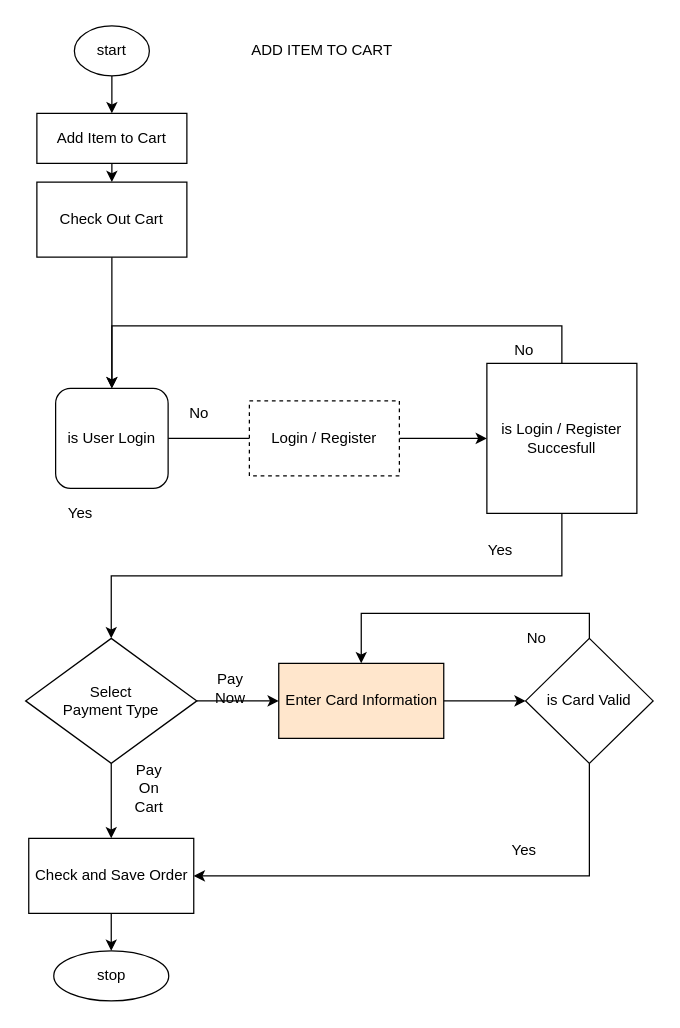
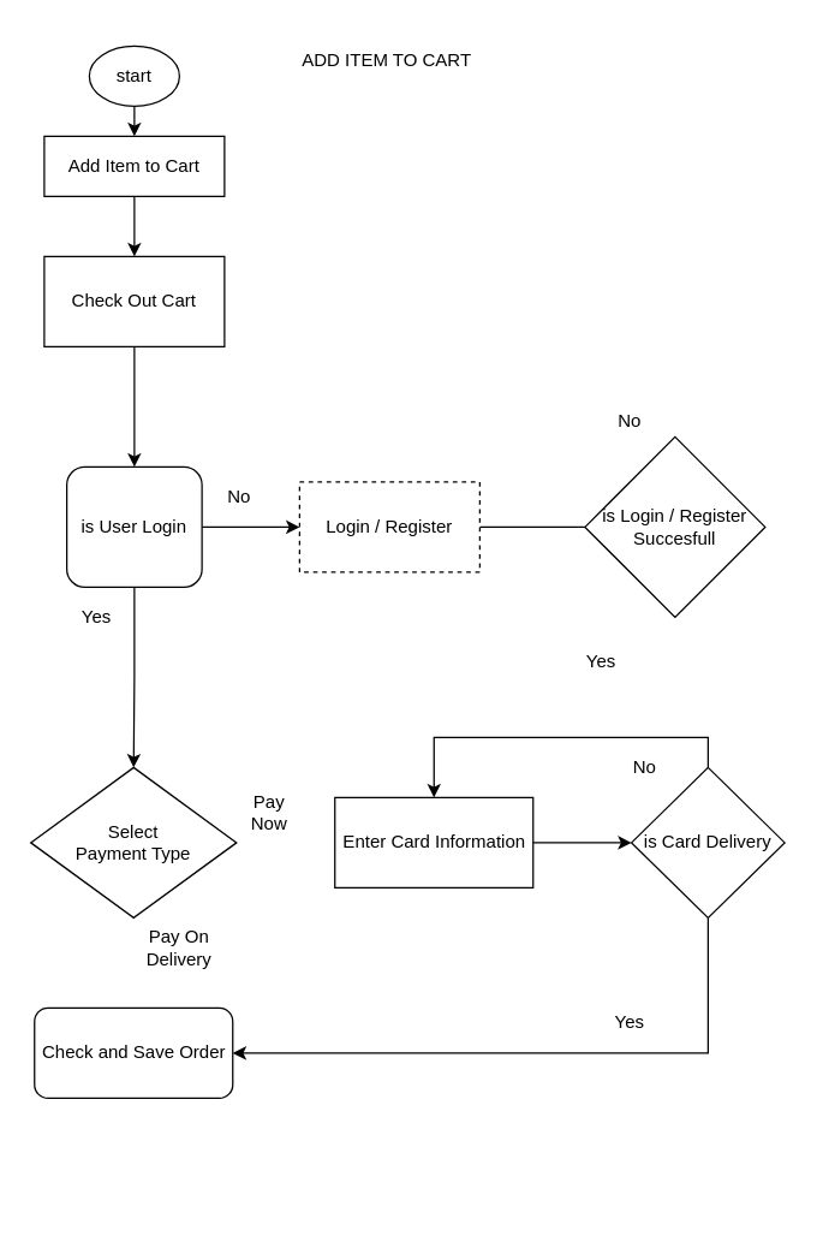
- <mxCell id="3" value="start" style="ellipse;whiteSpace=wrap;html=1;" vertex="1" parent="1"><mxGeometry x="59" y="20" width="60" height="40" as="geometry" /></mxCell>
+ <mxCell id="3" value="start" style="ellipse;whiteSpace=wrap;html=1;" vertex="1" parent="1"><mxGeometry x="59" y="30" width="60" height="40" as="geometry" /></mxCell>
- <mxCell id="7" value="Check Out Cart" style="rounded=0;whiteSpace=wrap;html=1;" vertex="1" parent="1"><mxGeometry x="29" y="145" width="120" height="60" as="geometry" /></mxCell>
+ <mxCell id="7" value="Check Out Cart" style="rounded=0;whiteSpace=wrap;html=1;" vertex="1" parent="1"><mxGeometry x="29" y="170" width="120" height="60" as="geometry" /></mxCell>
- <mxCell id="24" style="edgeStyle=orthogonalEdgeStyle;rounded=0;orthogonalLoop=1;jettySize=auto;html=1;exitX=0.5;exitY=0;exitDx=0;exitDy=0;entryX=0.5;entryY=0;entryDx=0;entryDy=0;" edge="1" parent="1" source="25" target="10"><mxGeometry relative="1" as="geometry"><mxPoint x="209" y="240" as="targetPoint" /><Array as="points"><mxPoint x="449" y="260" /><mxPoint x="89" y="260" /></Array></mxGeometry></mxCell>
- <mxCell id="9" style="edgeStyle=orthogonalEdgeStyle;rounded=0;orthogonalLoop=1;jettySize=auto;html=1;exitX=1;exitY=0.5;exitDx=0;exitDy=0;entryX=0;entryY=0.5;entryDx=0;entryDy=0;endArrow=none;" edge="1" parent="1" source="10" target="12"><mxGeometry relative="1" as="geometry" /></mxCell>
+ <mxCell id="9" style="edgeStyle=orthogonalEdgeStyle;rounded=0;orthogonalLoop=1;jettySize=auto;html=1;exitX=1;exitY=0.5;exitDx=0;exitDy=0;entryX=0;entryY=0.5;entryDx=0;entryDy=0;" edge="1" parent="1" source="10" target="12"><mxGeometry relative="1" as="geometry" /></mxCell>
- <mxCell id="11" style="edgeStyle=orthogonalEdgeStyle;rounded=0;orthogonalLoop=1;jettySize=auto;html=1;exitX=1;exitY=0.5;exitDx=0;exitDy=0;entryX=0;entryY=0.5;entryDx=0;entryDy=0;" edge="1" parent="1" source="12" target="25"><mxGeometry relative="1" as="geometry" /></mxCell>
+ <mxCell id="11" style="edgeStyle=orthogonalEdgeStyle;rounded=0;orthogonalLoop=1;jettySize=auto;html=1;exitX=1;exitY=0.5;exitDx=0;exitDy=0;entryX=0;entryY=0.5;entryDx=0;entryDy=0;endArrow=none;" edge="1" parent="1" source="12" target="25"><mxGeometry relative="1" as="geometry" /></mxCell>
- <mxCell id="25" value="is Login / Register Succesfull" style="whiteSpace=wrap;html=1;rounded=0;" vertex="1" parent="1"><mxGeometry x="389" y="290" width="120" height="120" as="geometry" /></mxCell>
+ <mxCell id="25" value="is Login / Register Succesfull" style="rhombus;whiteSpace=wrap;html=1;" vertex="1" parent="1"><mxGeometry x="389" y="290" width="120" height="120" as="geometry" /></mxCell>
+ <mxCell id="8" style="edgeStyle=orthogonalEdgeStyle;rounded=0;orthogonalLoop=1;jettySize=auto;html=1;exitX=0.5;exitY=1;exitDx=0;exitDy=0;entryX=0.5;entryY=0;entryDx=0;entryDy=0;" edge="1" parent="1" source="10" target="15"><mxGeometry relative="1" as="geometry" /></mxCell>
- <mxCell id="23" style="edgeStyle=orthogonalEdgeStyle;rounded=0;orthogonalLoop=1;jettySize=auto;html=1;exitX=0.5;exitY=1;exitDx=0;exitDy=0;entryX=0.5;entryY=0;entryDx=0;entryDy=0;" edge="1" parent="1" source="25" target="15"><mxGeometry relative="1" as="geometry" /></mxCell>
- <mxCell id="33" value="Pay Now" style="text;html=1;strokeColor=none;fillColor=none;align=center;verticalAlign=middle;whiteSpace=wrap;rounded=0;" vertex="1" parent="1"><mxGeometry x="164" y="540" width="40" height="20" as="geometry" /></mxCell>
+ <mxCell id="33" value="Pay Now" style="text;html=1;strokeColor=none;fillColor=none;align=center;verticalAlign=middle;whiteSpace=wrap;rounded=0;" vertex="1" parent="1"><mxGeometry x="159" y="530" width="40" height="20" as="geometry" /></mxCell>
- <mxCell id="13" style="edgeStyle=orthogonalEdgeStyle;rounded=0;orthogonalLoop=1;jettySize=auto;html=1;exitX=1;exitY=0.5;exitDx=0;exitDy=0;entryX=0;entryY=0.5;entryDx=0;entryDy=0;" edge="1" parent="1" source="15" target="17"><mxGeometry relative="1" as="geometry" /></mxCell>
- <mxCell id="17" value="Enter Card Information" style="rounded=0;whiteSpace=wrap;html=1;fillColor=#ffe6cc;" vertex="1" parent="1"><mxGeometry x="222.5" y="530" width="132" height="60" as="geometry" /></mxCell>
+ <mxCell id="17" value="Enter Card Information" style="rounded=0;whiteSpace=wrap;html=1;" vertex="1" parent="1"><mxGeometry x="222.5" y="530" width="132" height="60" as="geometry" /></mxCell>
- <mxCell id="20" value="is Card Valid" style="rhombus;whiteSpace=wrap;html=1;" vertex="1" parent="1"><mxGeometry x="420" y="510" width="102" height="100" as="geometry" /></mxCell>
+ <mxCell id="20" value="is Card Delivery" style="rhombus;whiteSpace=wrap;html=1;" vertex="1" parent="1"><mxGeometry x="420" y="510" width="102" height="100" as="geometry" /></mxCell>
- <mxCell id="34" value="Pay On Cart" style="text;html=1;strokeColor=none;fillColor=none;align=center;verticalAlign=middle;whiteSpace=wrap;rounded=0;" vertex="1" parent="1"><mxGeometry x="99" y="620" width="40" height="20" as="geometry" /></mxCell>
+ <mxCell id="34" value="Pay On Delivery" style="text;html=1;strokeColor=none;fillColor=none;align=center;verticalAlign=middle;whiteSpace=wrap;rounded=0;" vertex="1" parent="1"><mxGeometry x="99" y="620" width="40" height="20" as="geometry" /></mxCell>
- <mxCell id="14" style="edgeStyle=orthogonalEdgeStyle;rounded=0;orthogonalLoop=1;jettySize=auto;html=1;exitX=0.5;exitY=1;exitDx=0;exitDy=0;entryX=0.5;entryY=0;entryDx=0;entryDy=0;" edge="1" parent="1" source="15" target="22"><mxGeometry relative="1" as="geometry" /></mxCell>
- <mxCell id="22" value="Check and Save Order" style="rounded=0;whiteSpace=wrap;html=1;" vertex="1" parent="1"><mxGeometry x="22.5" y="670" width="132" height="60" as="geometry" /></mxCell>
+ <mxCell id="22" value="Check and Save Order" style="whiteSpace=wrap;html=1;rounded=1;" vertex="1" parent="1"><mxGeometry x="22.5" y="670" width="132" height="60" as="geometry" /></mxCell>
- <mxCell id="21" style="edgeStyle=orthogonalEdgeStyle;rounded=0;orthogonalLoop=1;jettySize=auto;html=1;exitX=0.5;exitY=1;exitDx=0;exitDy=0;entryX=0.5;entryY=0;entryDx=0;entryDy=0;" edge="1" parent="1" source="22" target="26"><mxGeometry relative="1" as="geometry" /></mxCell>
- <mxCell id="26" value="stop" style="ellipse;whiteSpace=wrap;html=1;" vertex="1" parent="1"><mxGeometry x="42.5" y="760" width="92" height="40" as="geometry" /></mxCell>
